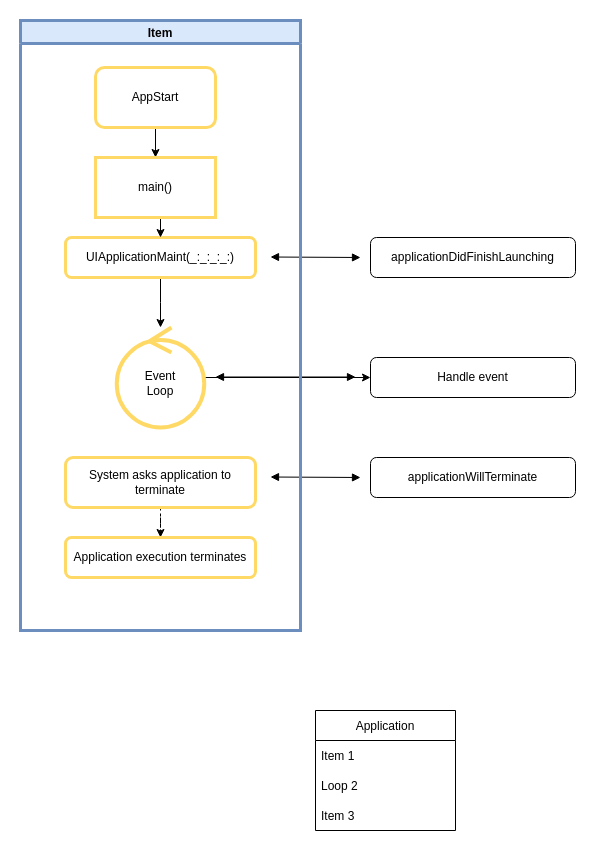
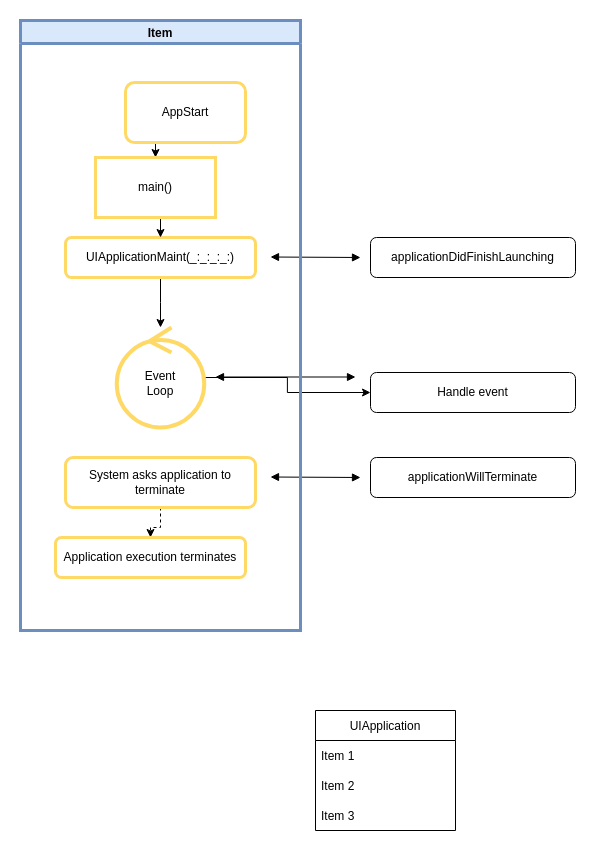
- <mxCell id="3" value="AppStart" style="rounded=1;whiteSpace=wrap;html=1;strokeColor=#FFD966;strokeWidth=3;" vertex="1" parent="1"><mxGeometry x="95" y="67" width="120" height="60" as="geometry" /></mxCell>
+ <mxCell id="3" value="AppStart" style="rounded=1;whiteSpace=wrap;html=1;strokeColor=#FFD966;strokeWidth=3;" vertex="1" parent="1"><mxGeometry x="125" y="82" width="120" height="60" as="geometry" /></mxCell>
- <mxCell id="19" value="Handle event" style="rounded=1;whiteSpace=wrap;html=1;" vertex="1" parent="1"><mxGeometry x="370" y="357" width="205" height="40" as="geometry" /></mxCell>
+ <mxCell id="19" value="Handle event" style="rounded=1;whiteSpace=wrap;html=1;" vertex="1" parent="1"><mxGeometry x="370" y="372" width="205" height="40" as="geometry" /></mxCell>
- <mxCell id="17" value="Application execution terminates" style="rounded=1;whiteSpace=wrap;html=1;strokeColor=#FFD966;strokeWidth=3;" vertex="1" parent="1"><mxGeometry x="65" y="537" width="190" height="40" as="geometry" /></mxCell>
+ <mxCell id="17" value="Application execution terminates" style="rounded=1;whiteSpace=wrap;html=1;strokeColor=#FFD966;strokeWidth=3;" vertex="1" parent="1"><mxGeometry x="55" y="537" width="190" height="40" as="geometry" /></mxCell>
- <mxCell id="6" value="Application" style="swimlane;fontStyle=0;childLayout=stackLayout;horizontal=1;startSize=30;horizontalStack=0;resizeParent=1;resizeParentMax=0;resizeLast=0;collapsible=1;marginBottom=0;" vertex="1" parent="1"><mxGeometry x="315" y="710" width="140" height="120" as="geometry" /></mxCell>
+ <mxCell id="6" value="UIApplication" style="swimlane;fontStyle=0;childLayout=stackLayout;horizontal=1;startSize=30;horizontalStack=0;resizeParent=1;resizeParentMax=0;resizeLast=0;collapsible=1;marginBottom=0;" vertex="1" parent="1"><mxGeometry x="315" y="710" width="140" height="120" as="geometry" /></mxCell>
- <mxCell id="8" value="Loop 2" style="text;strokeColor=none;fillColor=none;align=left;verticalAlign=middle;spacingLeft=4;spacingRight=4;overflow=hidden;points=[[0,0.5],[1,0.5]];portConstraint=eastwest;rotatable=0;" vertex="1" parent="6"><mxGeometry y="60" width="140" height="30" as="geometry" /></mxCell>
+ <mxCell id="8" value="Item 2" style="text;strokeColor=none;fillColor=none;align=left;verticalAlign=middle;spacingLeft=4;spacingRight=4;overflow=hidden;points=[[0,0.5],[1,0.5]];portConstraint=eastwest;rotatable=0;" vertex="1" parent="6"><mxGeometry y="60" width="140" height="30" as="geometry" /></mxCell>
